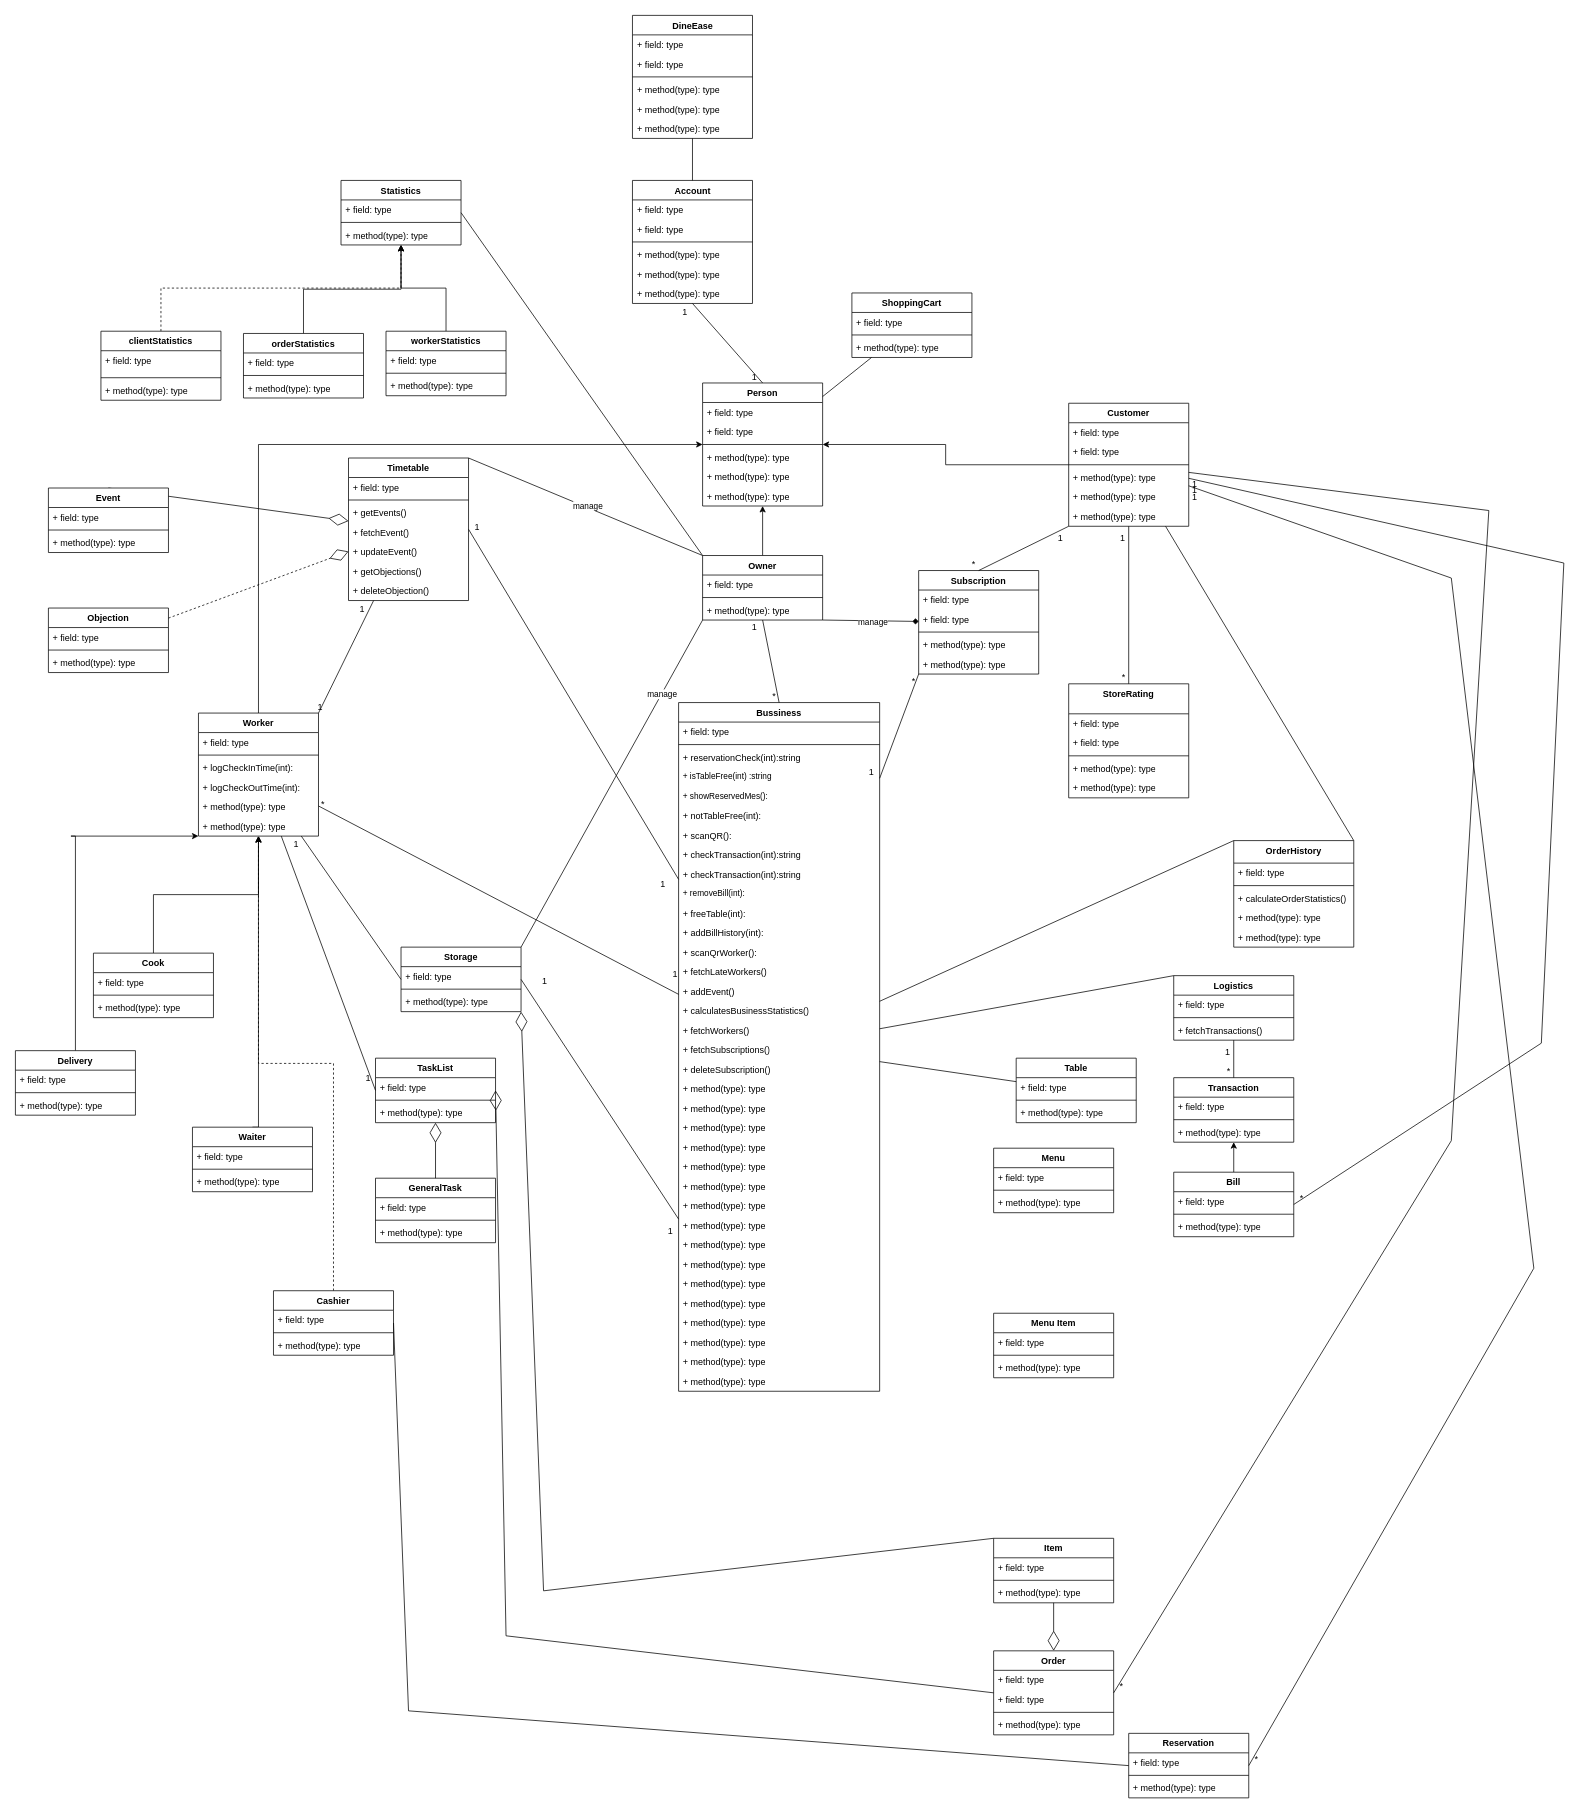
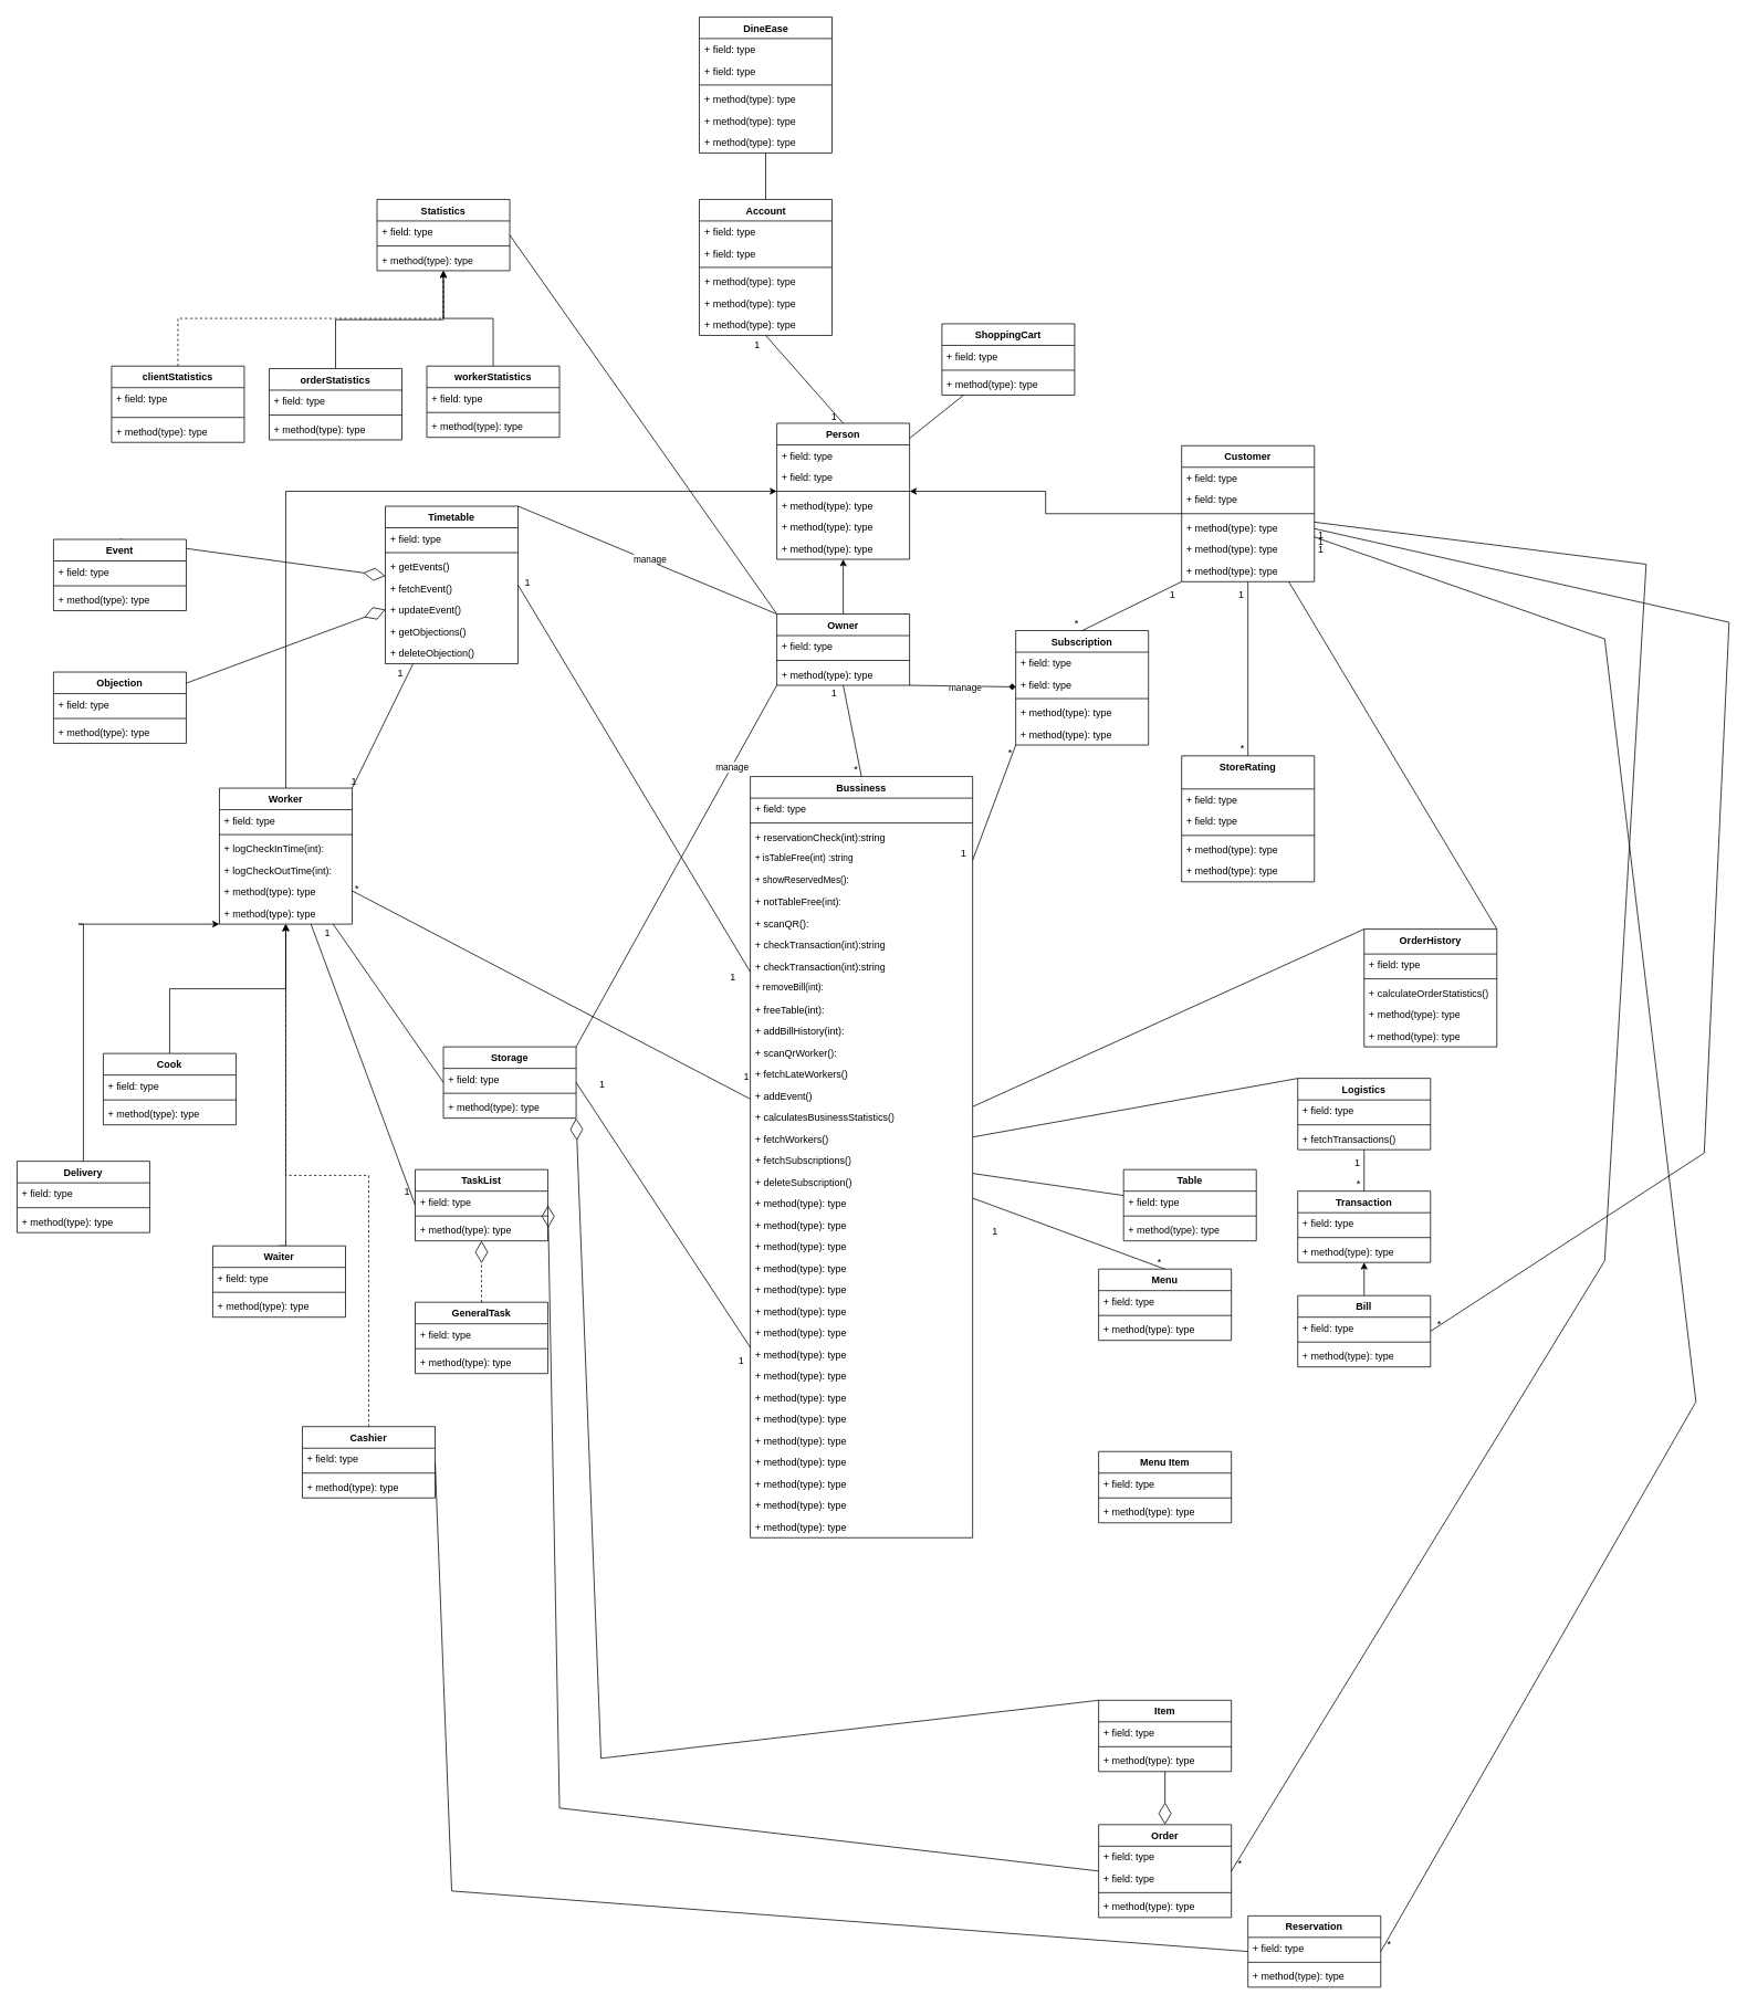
- <mxCell id="262" value="" style="endArrow=diamondThin;endFill=0;endSize=24;html=1;rounded=0;dashed=1;" parent="1" source="233" target="156" edge="1"><mxGeometry width="160" relative="1" as="geometry"><mxPoint x="802.5" y="908" as="sourcePoint" /><mxPoint x="764.5" y="856" as="targetPoint" /></mxGeometry></mxCell>
+ <mxCell id="262" value="" style="endArrow=diamondThin;endFill=0;endSize=24;html=1;rounded=0;" parent="1" source="233" target="156" edge="1"><mxGeometry width="160" relative="1" as="geometry"><mxPoint x="802.5" y="908" as="sourcePoint" /><mxPoint x="764.5" y="856" as="targetPoint" /></mxGeometry></mxCell>
+ <mxCell id="109" value="" style="endArrow=none;html=1;rounded=0;entryX=0.5;entryY=0;entryDx=0;entryDy=0;" parent="1" source="32" target="101" edge="1"><mxGeometry relative="1" as="geometry"><mxPoint x="1146.5" y="1006" as="sourcePoint" /><mxPoint x="1146.5" y="1124" as="targetPoint" /></mxGeometry></mxCell>
+ <mxCell id="110" value="1" style="resizable=0;html=1;whiteSpace=wrap;align=left;verticalAlign=bottom;" parent="109" connectable="0" vertex="1"><mxGeometry x="-1" relative="1" as="geometry"><mxPoint x="22" y="49" as="offset" /></mxGeometry></mxCell>
+ <mxCell id="111" value="*" style="resizable=0;html=1;whiteSpace=wrap;align=right;verticalAlign=bottom;" parent="109" connectable="0" vertex="1"><mxGeometry x="1" relative="1" as="geometry"><mxPoint x="-3" as="offset" /></mxGeometry></mxCell>
- <mxCell id="155" value="" style="endArrow=diamondThin;endFill=0;endSize=24;html=1;rounded=0;entryX=0.5;entryY=1;entryDx=0;entryDy=0;" parent="1" source="151" target="139" edge="1"><mxGeometry width="160" relative="1" as="geometry"><mxPoint x="1213" y="1210" as="sourcePoint" /><mxPoint x="916" y="1295" as="targetPoint" /></mxGeometry></mxCell>
+ <mxCell id="155" value="" style="endArrow=diamondThin;endFill=0;endSize=24;html=1;rounded=0;entryX=0.5;entryY=1;entryDx=0;entryDy=0;dashed=1;" parent="1" source="151" target="139" edge="1"><mxGeometry width="160" relative="1" as="geometry"><mxPoint x="1213" y="1210" as="sourcePoint" /><mxPoint x="916" y="1295" as="targetPoint" /></mxGeometry></mxCell>
